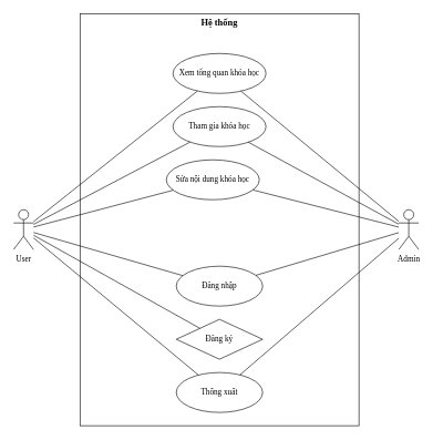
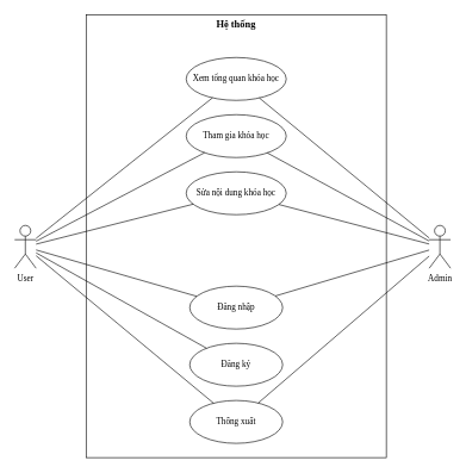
- <mxCell id="9" value="Sửa nội dung khóa học" style="ellipse;whiteSpace=wrap;html=1;fontFamily=Times New Roman;" vertex="1" parent="1"><mxGeometry x="250" y="240" width="140" height="60" as="geometry" /></mxCell>
+ <mxCell id="9" value="Sửa nội dung khóa học" style="ellipse;whiteSpace=wrap;html=1;fontFamily=Times New Roman;" vertex="1" parent="1"><mxGeometry x="260" y="240" width="140" height="60" as="geometry" /></mxCell>
- <mxCell id="7" value="Đăng ký" style="rhombus;whiteSpace=wrap;html=1;fontFamily=Times New Roman;" vertex="1" parent="1"><mxGeometry x="265" y="480" width="130" height="60" as="geometry" /></mxCell>
+ <mxCell id="7" value="Đăng ký" style="ellipse;whiteSpace=wrap;html=1;fontFamily=Times New Roman;" vertex="1" parent="1"><mxGeometry x="265" y="480" width="130" height="60" as="geometry" /></mxCell>
